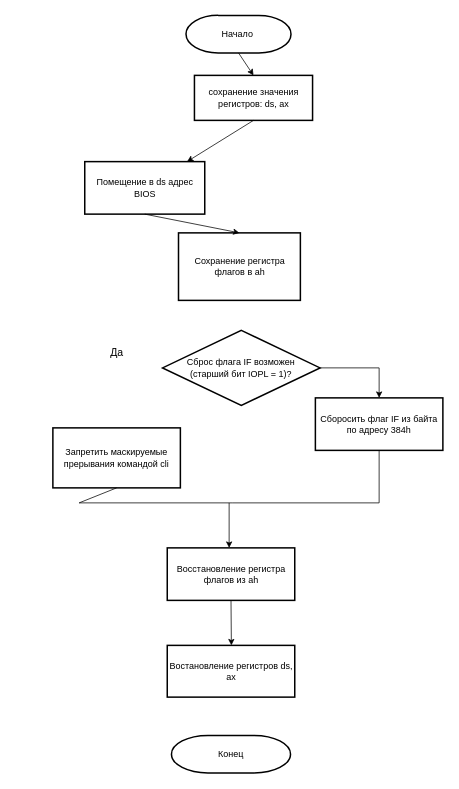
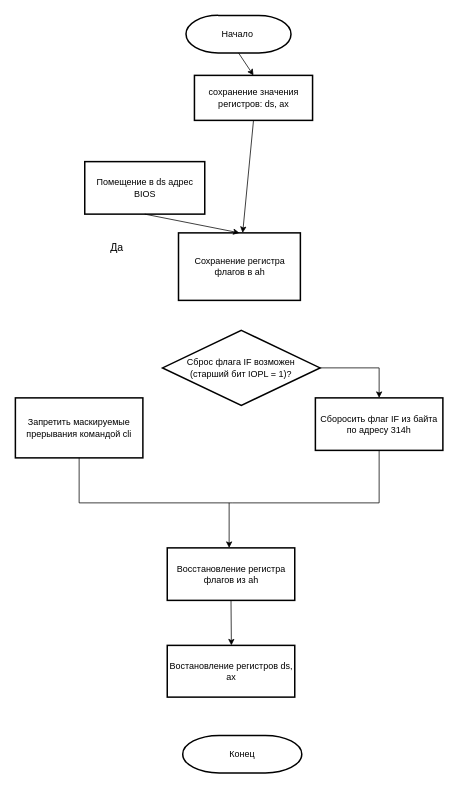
- <mxCell id="10" value="" style="endArrow=classic;html=1;exitX=0.5;exitY=1;exitDx=0;exitDy=0;" parent="1" source="3" target="4" edge="1"><mxGeometry width="50" height="50" relative="1" as="geometry"><mxPoint x="380" y="340" as="sourcePoint" /><mxPoint x="430" y="290" as="targetPoint" /></mxGeometry></mxCell>
+ <mxCell id="10" value="" style="endArrow=classic;html=1;exitX=0.5;exitY=1;exitDx=0;exitDy=0;" parent="1" source="3" target="5" edge="1"><mxGeometry width="50" height="50" relative="1" as="geometry"><mxPoint x="380" y="340" as="sourcePoint" /><mxPoint x="430" y="290" as="targetPoint" /></mxGeometry></mxCell>
- <mxCell id="14" value="&lt;font style=&quot;font-size: 14px&quot;&gt;Да&lt;/font&gt;" style="text;html=1;align=center;verticalAlign=middle;resizable=0;points=[];autosize=1;strokeColor=none;" parent="1" vertex="1"><mxGeometry x="140" y="460" width="30" height="20" as="geometry" /></mxCell>
+ <mxCell id="14" value="&lt;font style=&quot;font-size: 14px&quot;&gt;Да&lt;/font&gt;" style="text;html=1;align=center;verticalAlign=middle;resizable=0;points=[];autosize=1;strokeColor=none;" parent="1" vertex="1"><mxGeometry x="140" y="320" width="30" height="20" as="geometry" /></mxCell>
- <mxCell id="15" value="Сборосить флаг IF из байта по адресу 384h" style="rounded=0;whiteSpace=wrap;html=1;absoluteArcSize=1;arcSize=14;strokeWidth=2;" parent="1" vertex="1"><mxGeometry x="420" y="530" width="170" height="70" as="geometry" /></mxCell>
+ <mxCell id="15" value="Сборосить флаг IF из байта по адресу 314h" style="rounded=0;whiteSpace=wrap;html=1;absoluteArcSize=1;arcSize=14;strokeWidth=2;" parent="1" vertex="1"><mxGeometry x="420" y="530" width="170" height="70" as="geometry" /></mxCell>
- <mxCell id="6" value="Запретить маскируемые прерывания командой cli" style="rounded=0;whiteSpace=wrap;html=1;absoluteArcSize=1;arcSize=14;strokeWidth=2;" parent="1" vertex="1"><mxGeometry x="70" y="570" width="170" height="80" as="geometry" /></mxCell>
+ <mxCell id="6" value="Запретить маскируемые прерывания командой cli" style="rounded=0;whiteSpace=wrap;html=1;absoluteArcSize=1;arcSize=14;strokeWidth=2;" parent="1" vertex="1"><mxGeometry x="20" y="530" width="170" height="80" as="geometry" /></mxCell>
- <mxCell id="19" value="Конец" style="strokeWidth=2;html=1;shape=mxgraph.flowchart.terminator;whiteSpace=wrap;" parent="1" vertex="1"><mxGeometry x="228.13" y="980" width="158.75" height="50" as="geometry" /></mxCell>
+ <mxCell id="19" value="Конец" style="strokeWidth=2;html=1;shape=mxgraph.flowchart.terminator;whiteSpace=wrap;" parent="1" vertex="1"><mxGeometry x="243.13" y="980" width="158.75" height="50" as="geometry" /></mxCell>
